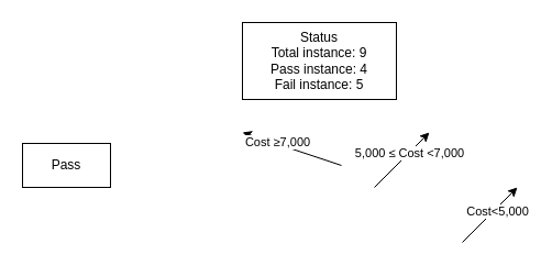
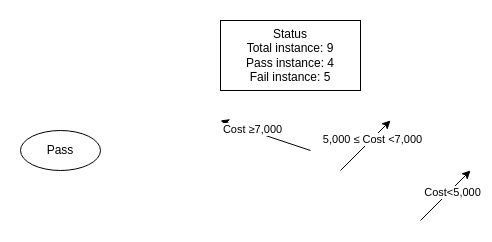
- <mxCell id="3" value="Pass" style="rounded=0;whiteSpace=wrap;html=1;" vertex="1" parent="1"><mxGeometry x="20" y="130" width="80" height="40" as="geometry" /></mxCell>
+ <mxCell id="3" value="Pass" style="ellipse;whiteSpace=wrap;html=1;" vertex="1" parent="1"><mxGeometry x="20" y="130" width="80" height="40" as="geometry" /></mxCell>
